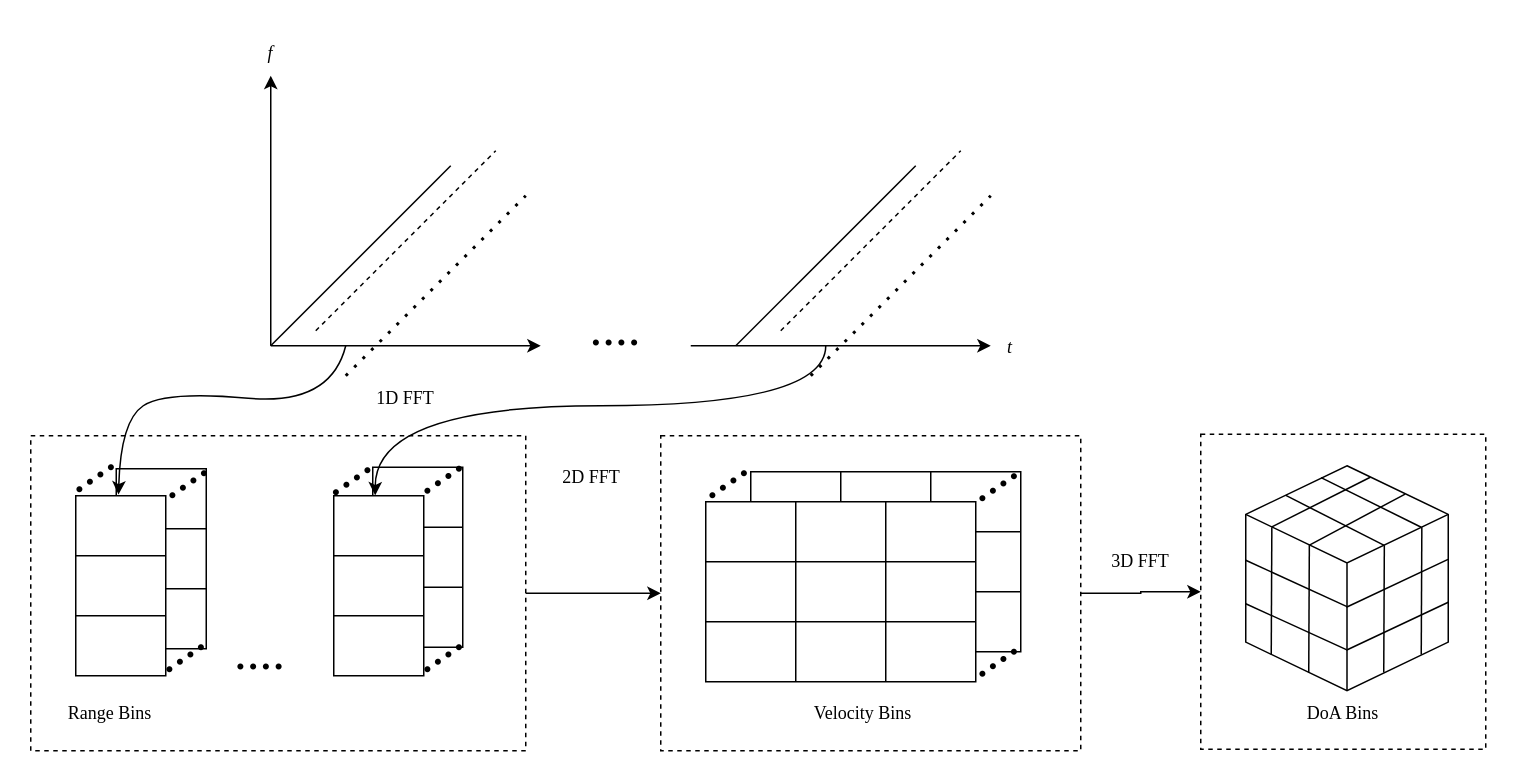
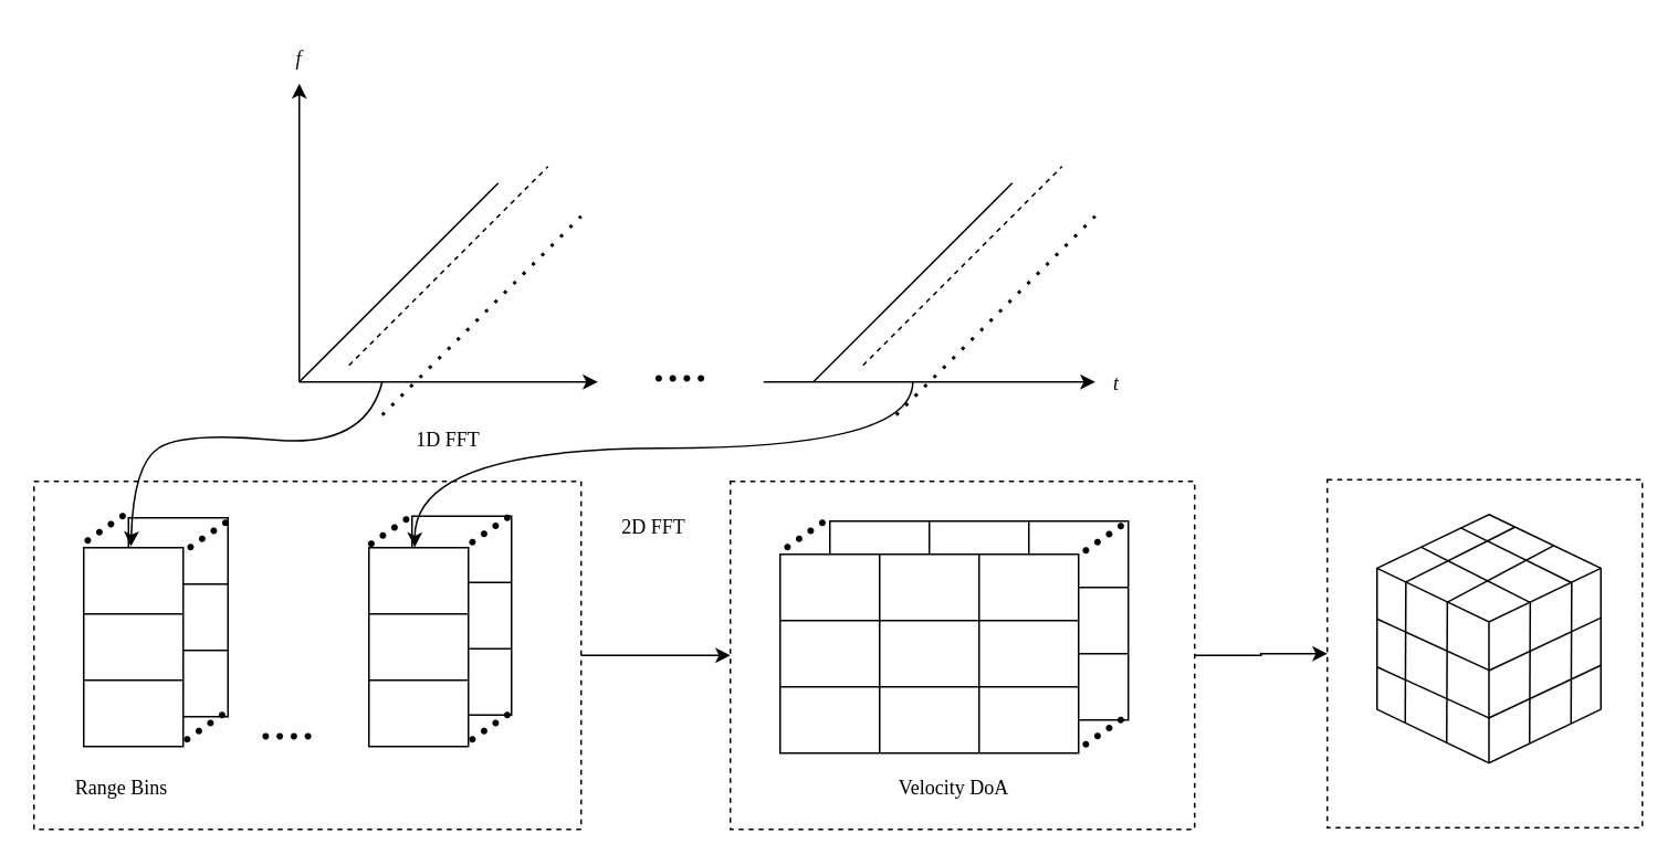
- <mxCell id="101" value="3D FFT" style="text;html=1;align=center;verticalAlign=middle;whiteSpace=wrap;rounded=0;fontFamily=modern;fontSource=https%3A%2F%2Fsourceforge.net%2Fprojects%2Fcm-unicode%2F;" vertex="1" parent="1"><mxGeometry x="730" y="359" width="60" height="30" as="geometry" /></mxCell>
- <mxCell id="86" value="Velocity Bins" style="text;html=1;align=center;verticalAlign=middle;whiteSpace=wrap;rounded=0;fontFamily=modern;fontSource=https%3A%2F%2Fsourceforge.net%2Fprojects%2Fcm-unicode%2F;" vertex="1" parent="1"><mxGeometry x="530" y="460" width="90" height="30" as="geometry" /></mxCell>
+ <mxCell id="86" value="Velocity DoA" style="text;html=1;align=center;verticalAlign=middle;whiteSpace=wrap;rounded=0;fontFamily=modern;fontSource=https%3A%2F%2Fsourceforge.net%2Fprojects%2Fcm-unicode%2F;" vertex="1" parent="1"><mxGeometry x="530" y="460" width="90" height="30" as="geometry" /></mxCell>
- <mxCell id="100" value="DoA Bins" style="text;html=1;align=center;verticalAlign=middle;whiteSpace=wrap;rounded=0;fontFamily=modern;fontSource=https%3A%2F%2Fsourceforge.net%2Fprojects%2Fcm-unicode%2F;" vertex="1" parent="1"><mxGeometry x="865" y="460" width="60" height="30" as="geometry" /></mxCell>
